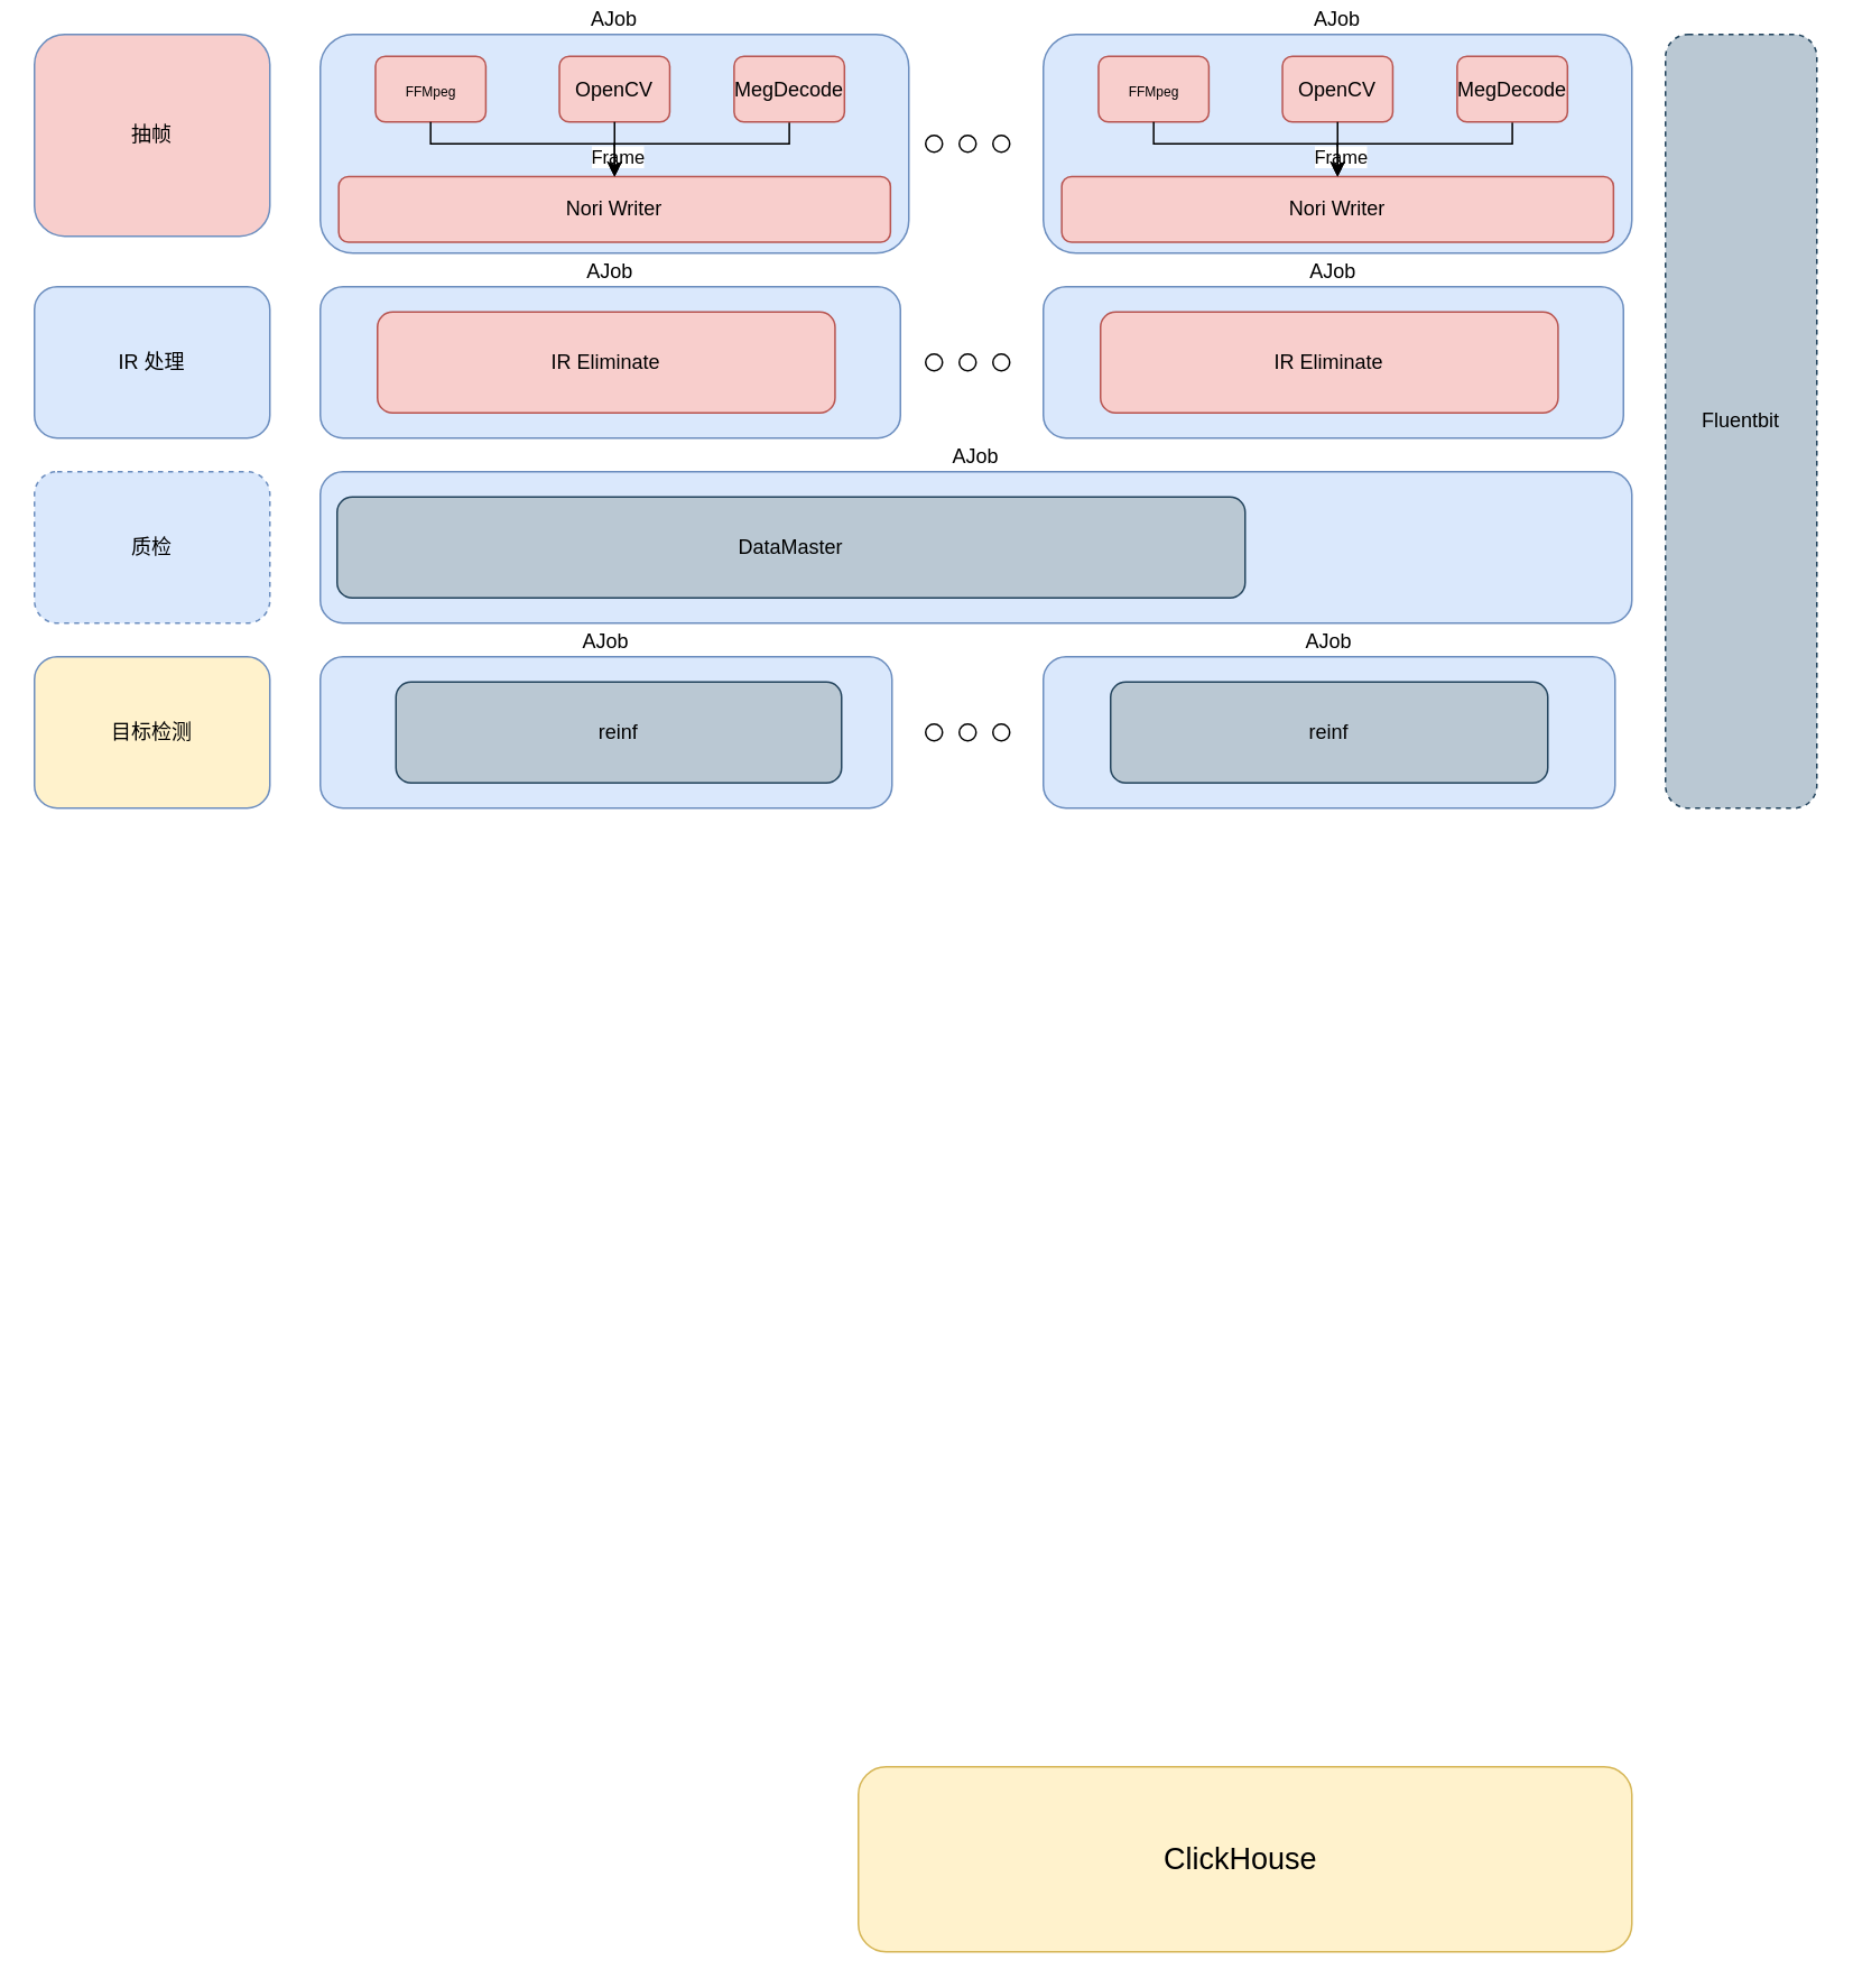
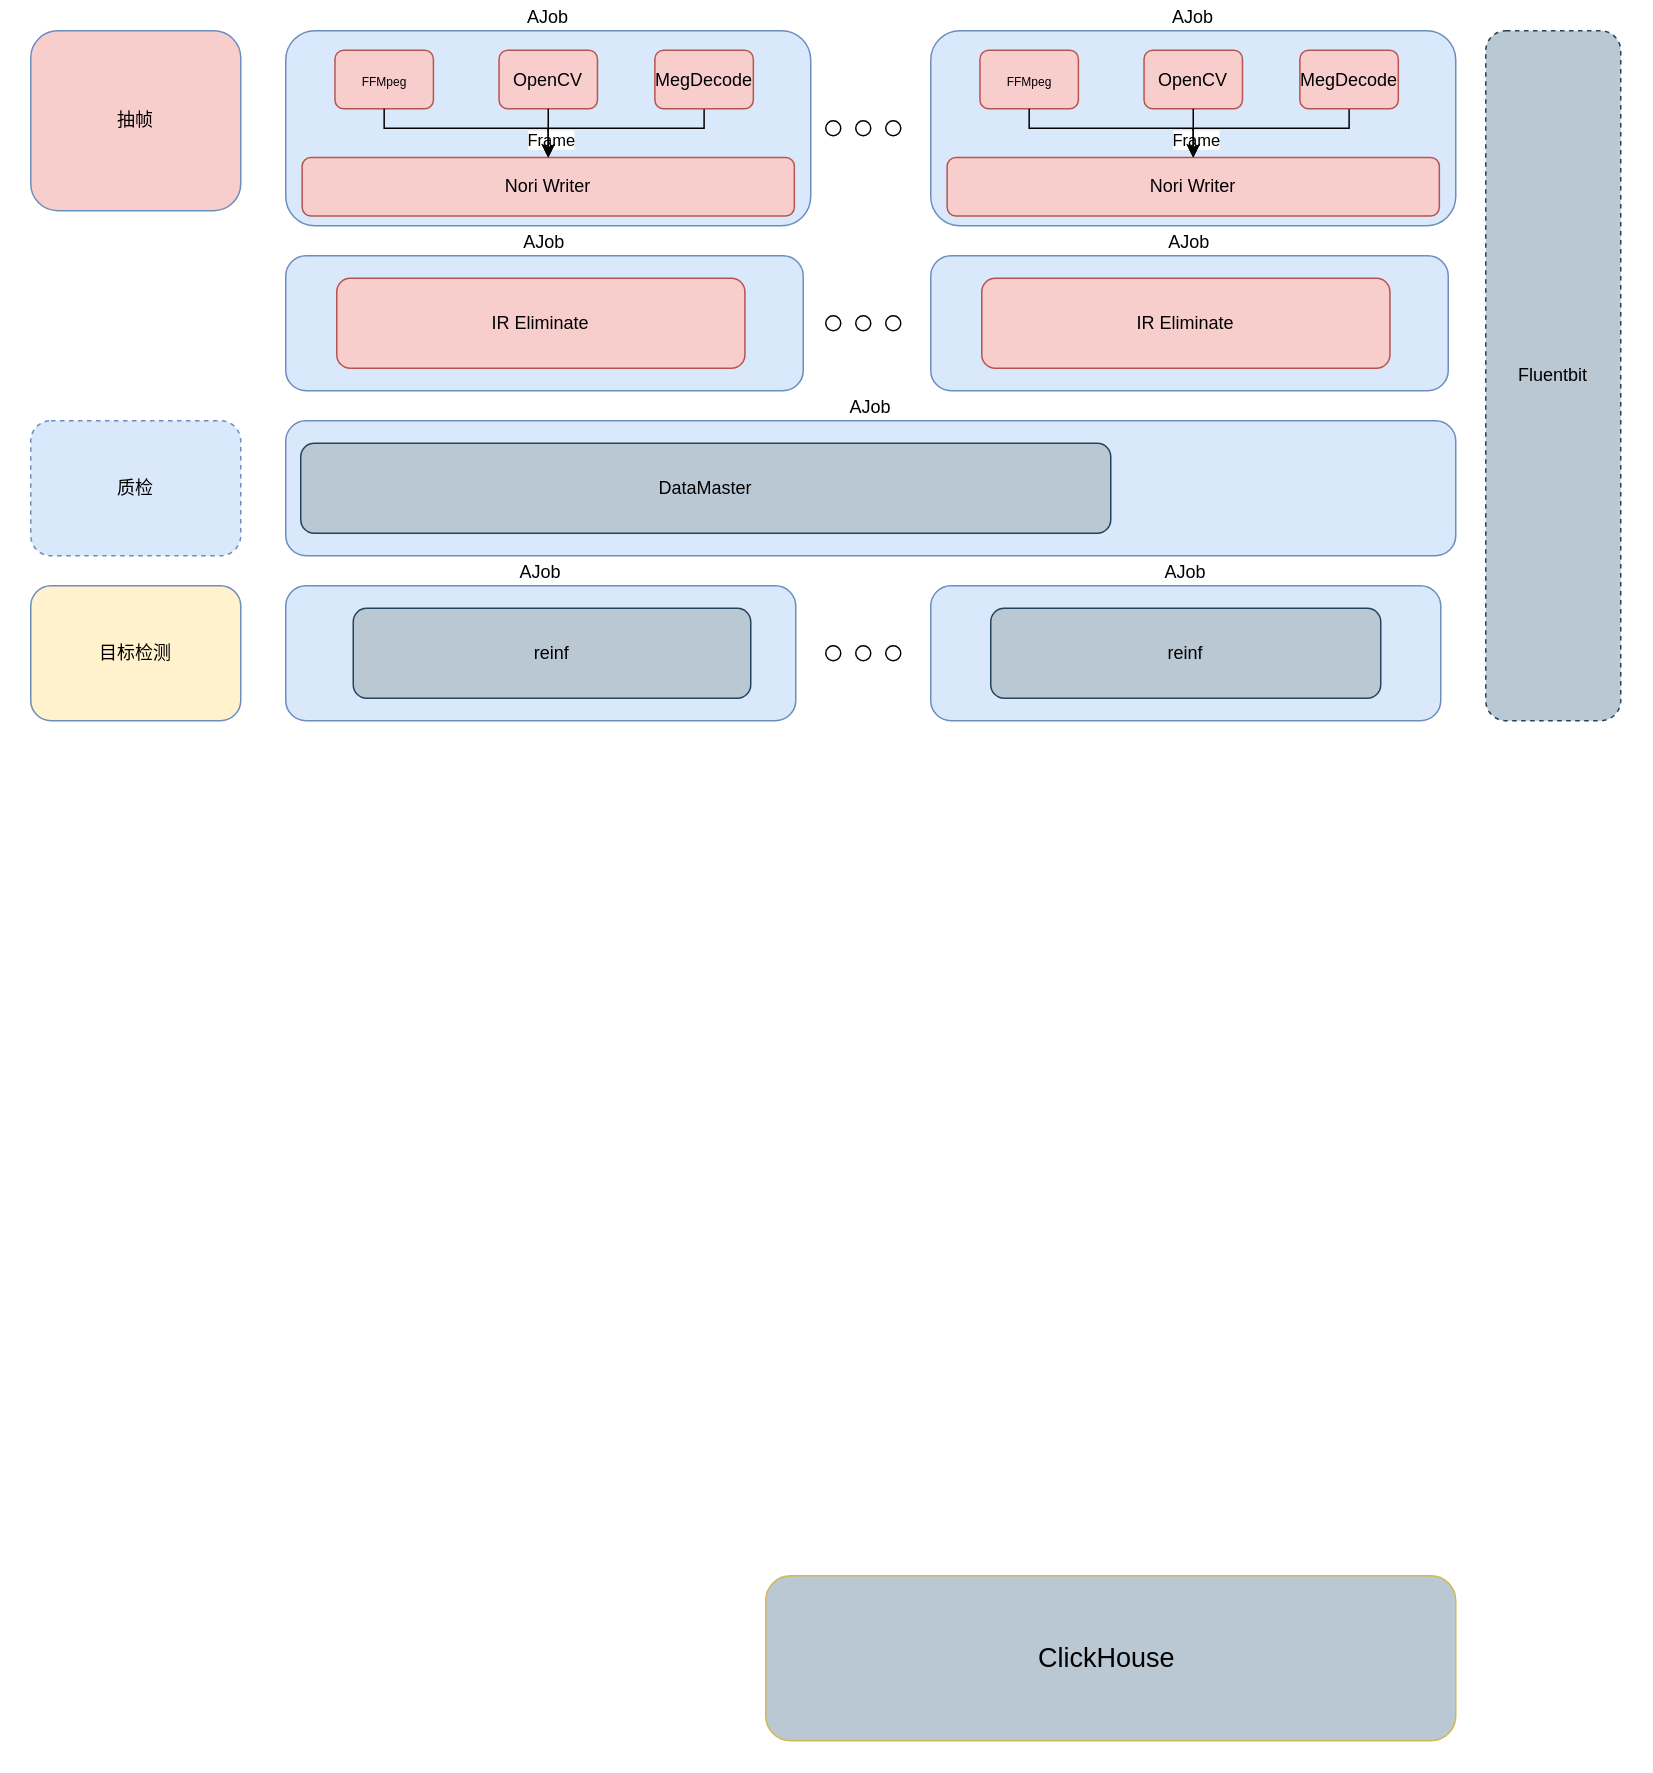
- <mxCell id="4" value="IR 处理" style="rounded=1;whiteSpace=wrap;html=1;fillColor=#dae8fc;strokeColor=#6c8ebf;" vertex="1" parent="1"><mxGeometry x="20" y="170" width="140" height="90" as="geometry" /></mxCell>
- <mxCell id="2" value="ClickHouse&amp;nbsp;" style="rounded=1;whiteSpace=wrap;html=1;fillColor=#fff2cc;strokeColor=#d6b656;fontSize=18;" vertex="1" parent="1"><mxGeometry x="510" y="1050" width="460" height="110" as="geometry" /></mxCell>
+ <mxCell id="2" value="ClickHouse&amp;nbsp;" style="rounded=1;whiteSpace=wrap;html=1;fillColor=#bac8d3;strokeColor=#d6b656;fontSize=18;" vertex="1" parent="1"><mxGeometry x="510" y="1050" width="460" height="110" as="geometry" /></mxCell>
